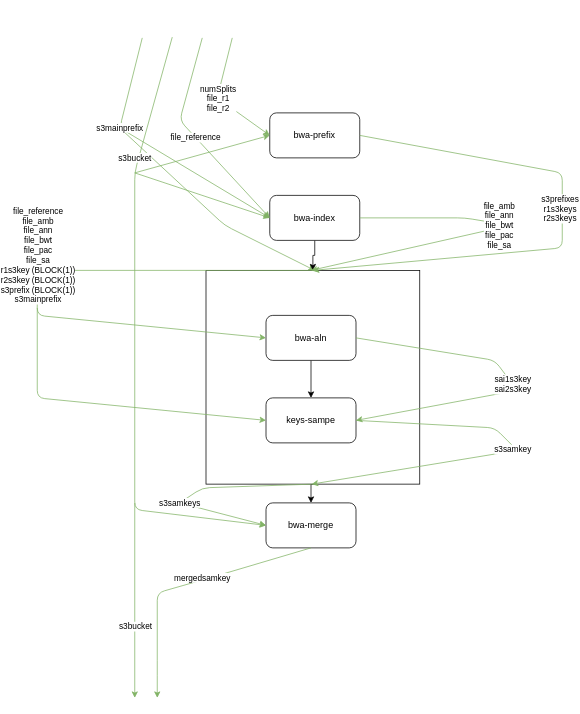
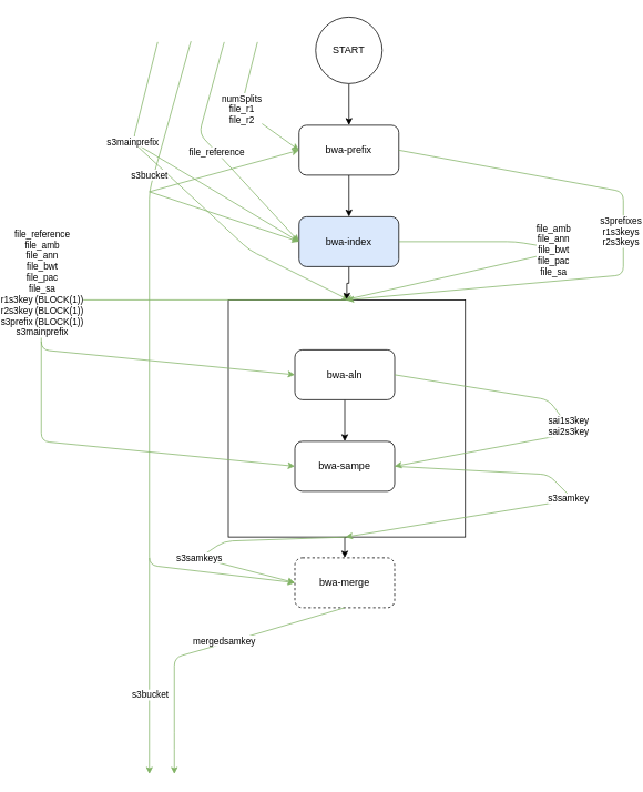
+ <mxCell id="6" value="START" style="ellipse;whiteSpace=wrap;html=1;aspect=fixed;" parent="1" vertex="1"><mxGeometry x="350" y="20" width="80" height="80" as="geometry" /></mxCell>
+ <mxCell id="5" style="edgeStyle=orthogonalEdgeStyle;rounded=0;orthogonalLoop=1;jettySize=auto;html=1;exitX=0.5;exitY=1;exitDx=0;exitDy=0;" parent="1" source="6" target="4" edge="1"><mxGeometry relative="1" as="geometry" /></mxCell>
+ <mxCell id="3" style="edgeStyle=orthogonalEdgeStyle;rounded=0;orthogonalLoop=1;jettySize=auto;html=1;exitX=0.5;exitY=1;exitDx=0;exitDy=0;" parent="1" source="4" target="8" edge="1"><mxGeometry relative="1" as="geometry" /></mxCell>
- <mxCell id="8" value="bwa-index" style="rounded=1;whiteSpace=wrap;html=1;" parent="1" vertex="1"><mxGeometry x="330" y="260" width="120" height="60" as="geometry" /></mxCell>
+ <mxCell id="8" value="bwa-index" style="rounded=1;whiteSpace=wrap;html=1;fillColor=#dae8fc;" parent="1" vertex="1"><mxGeometry x="330" y="260" width="120" height="60" as="geometry" /></mxCell>
- <mxCell id="13" value="keys-sampe" style="rounded=1;whiteSpace=wrap;html=1;" parent="1" vertex="1"><mxGeometry x="325" y="530" width="120" height="60" as="geometry" /></mxCell>
+ <mxCell id="13" value="bwa-sampe" style="rounded=1;whiteSpace=wrap;html=1;" parent="1" vertex="1"><mxGeometry x="325" y="530" width="120" height="60" as="geometry" /></mxCell>
- <mxCell id="14" value="bwa-merge" style="rounded=1;whiteSpace=wrap;html=1;" parent="1" vertex="1"><mxGeometry x="325" y="670" width="120" height="60" as="geometry" /></mxCell>
+ <mxCell id="14" value="bwa-merge" style="rounded=1;whiteSpace=wrap;html=1;dashed=1;" parent="1" vertex="1"><mxGeometry x="325" y="670" width="120" height="60" as="geometry" /></mxCell>
